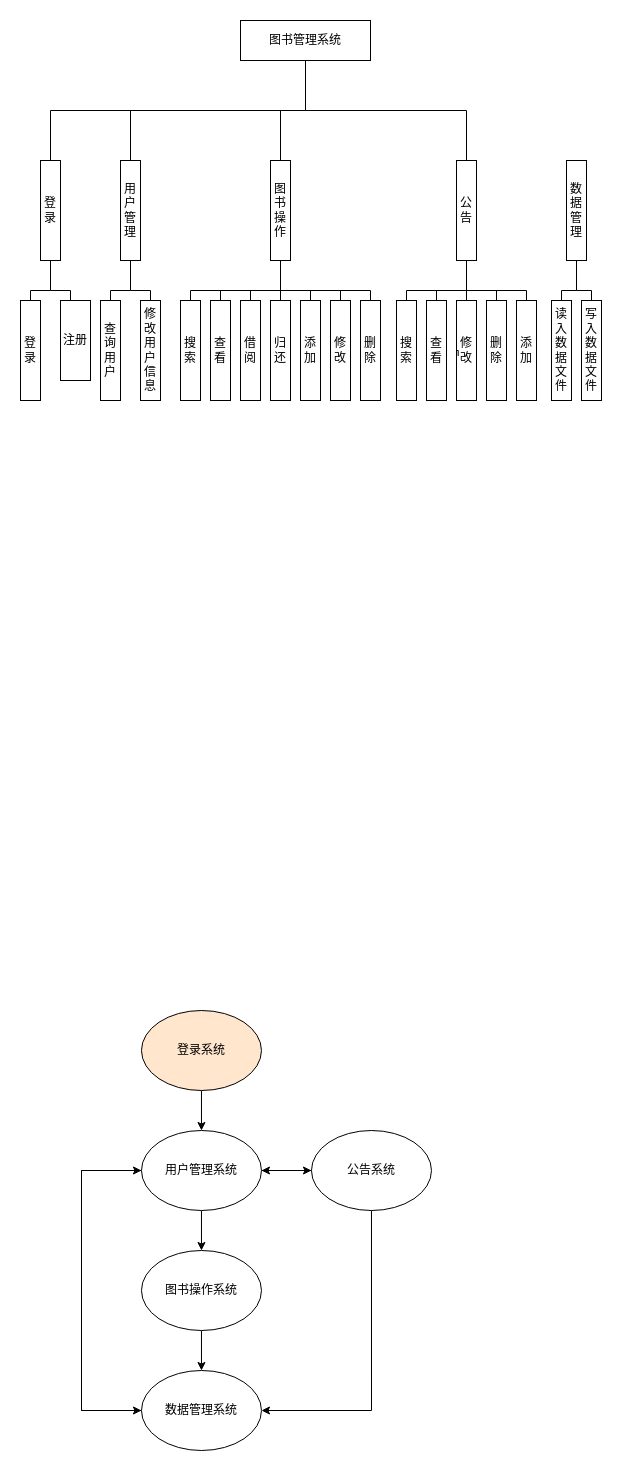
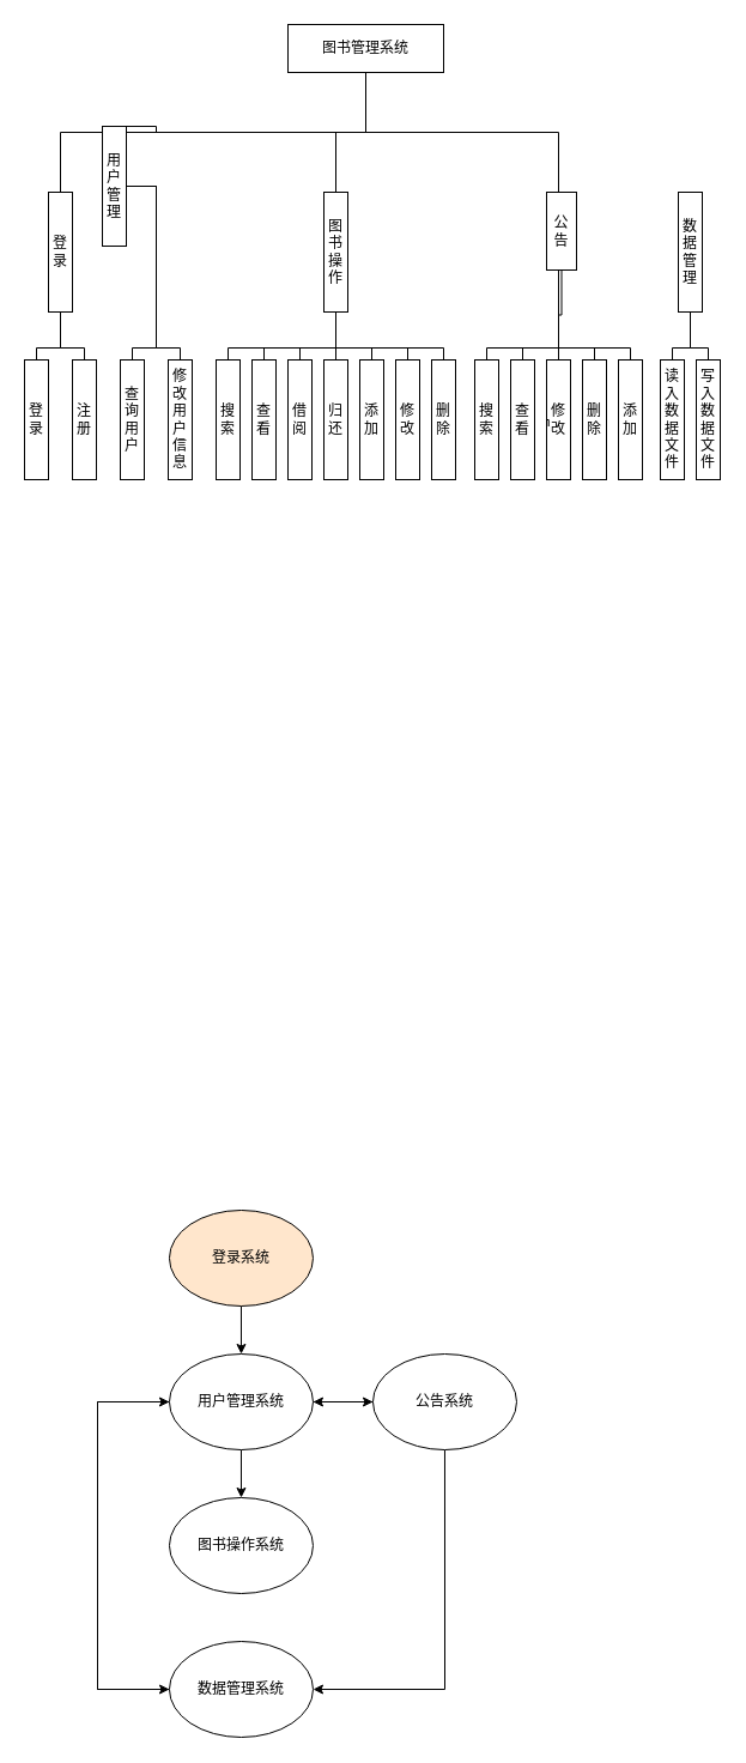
- <mxCell id="25" value="用户管理" style="rounded=0;whiteSpace=wrap;html=1;align=center;" parent="1" vertex="1"><mxGeometry x="120" y="160" width="20" height="100" as="geometry" /></mxCell>
+ <mxCell id="25" value="用户管理" style="rounded=0;whiteSpace=wrap;html=1;align=center;" parent="1" vertex="1"><mxGeometry x="85" y="105" width="20" height="100" as="geometry" /></mxCell>
- <mxCell id="39" value="公告" style="rounded=0;whiteSpace=wrap;html=1;align=center;" parent="1" vertex="1"><mxGeometry x="456" y="160" width="20" height="100" as="geometry" /></mxCell>
+ <mxCell id="39" value="公告" style="rounded=0;whiteSpace=wrap;html=1;align=center;" parent="1" vertex="1"><mxGeometry x="456" y="160" width="25" height="65" as="geometry" /></mxCell>
- <mxCell id="44" value="注册" style="rounded=0;whiteSpace=wrap;html=1;align=center;" parent="1" vertex="1"><mxGeometry x="60" y="300" width="30" height="80" as="geometry" /></mxCell>
+ <mxCell id="44" value="注册" style="rounded=0;whiteSpace=wrap;html=1;align=center;" parent="1" vertex="1"><mxGeometry x="60" y="300" width="20" height="100" as="geometry" /></mxCell>
- <mxCell id="9" style="edgeStyle=orthogonalEdgeStyle;rounded=0;orthogonalLoop=1;jettySize=auto;html=1;" parent="1" source="10" target="3" edge="1"><mxGeometry relative="1" as="geometry" /></mxCell>
